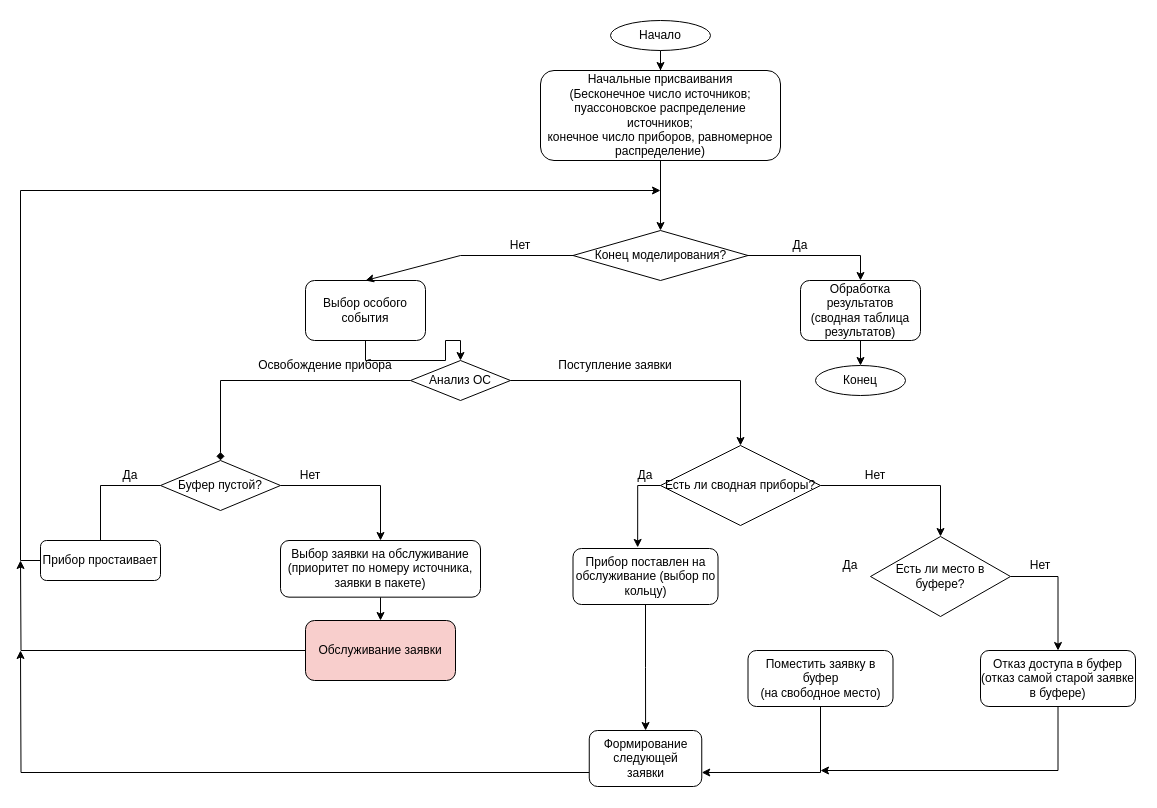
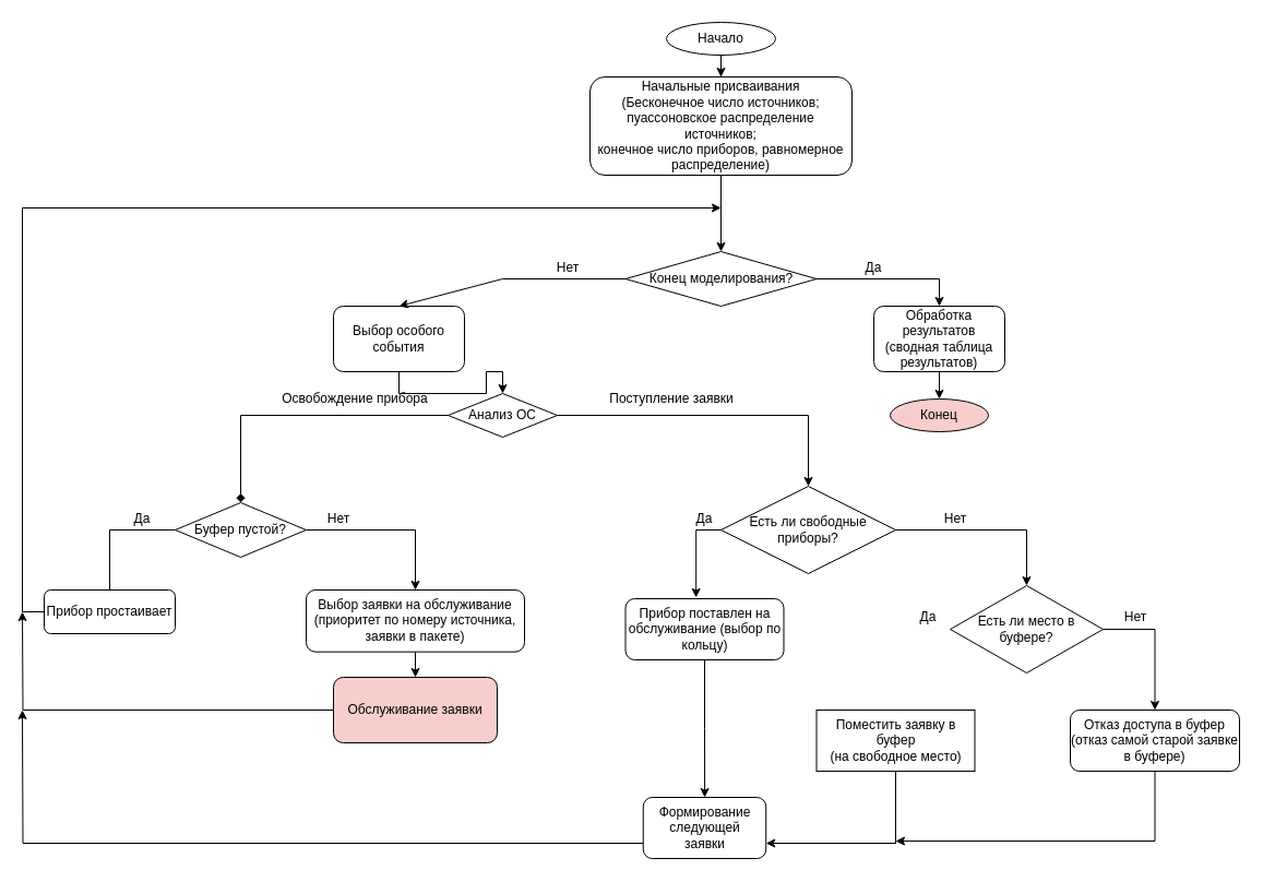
- <mxCell id="11" value="Конец" style="ellipse;whiteSpace=wrap;html=1;" vertex="1" parent="1"><mxGeometry x="815" y="365" width="90" height="30" as="geometry" /></mxCell>
+ <mxCell id="11" value="Конец" style="ellipse;whiteSpace=wrap;html=1;fillColor=#f8cecc;" vertex="1" parent="1"><mxGeometry x="815" y="365" width="90" height="30" as="geometry" /></mxCell>
- <mxCell id="32" value="Есть ли сводная приборы?" style="rhombus;whiteSpace=wrap;html=1;" vertex="1" parent="1"><mxGeometry x="660" y="445" width="160" height="80" as="geometry" /></mxCell>
+ <mxCell id="32" value="Есть ли свободные приборы?" style="rhombus;whiteSpace=wrap;html=1;" vertex="1" parent="1"><mxGeometry x="660" y="445" width="160" height="80" as="geometry" /></mxCell>
- <mxCell id="44" value="Поместить заявку в буфер&lt;div&gt;(на свободное место)&lt;/div&gt;" style="rounded=1;whiteSpace=wrap;html=1;" vertex="1" parent="1"><mxGeometry x="747.5" y="650" width="145" height="56" as="geometry" /></mxCell>
+ <mxCell id="44" value="Поместить заявку в буфер&lt;div&gt;(на свободное место)&lt;/div&gt;" style="whiteSpace=wrap;html=1;rounded=0;" vertex="1" parent="1"><mxGeometry x="747.5" y="650" width="145" height="56" as="geometry" /></mxCell>
